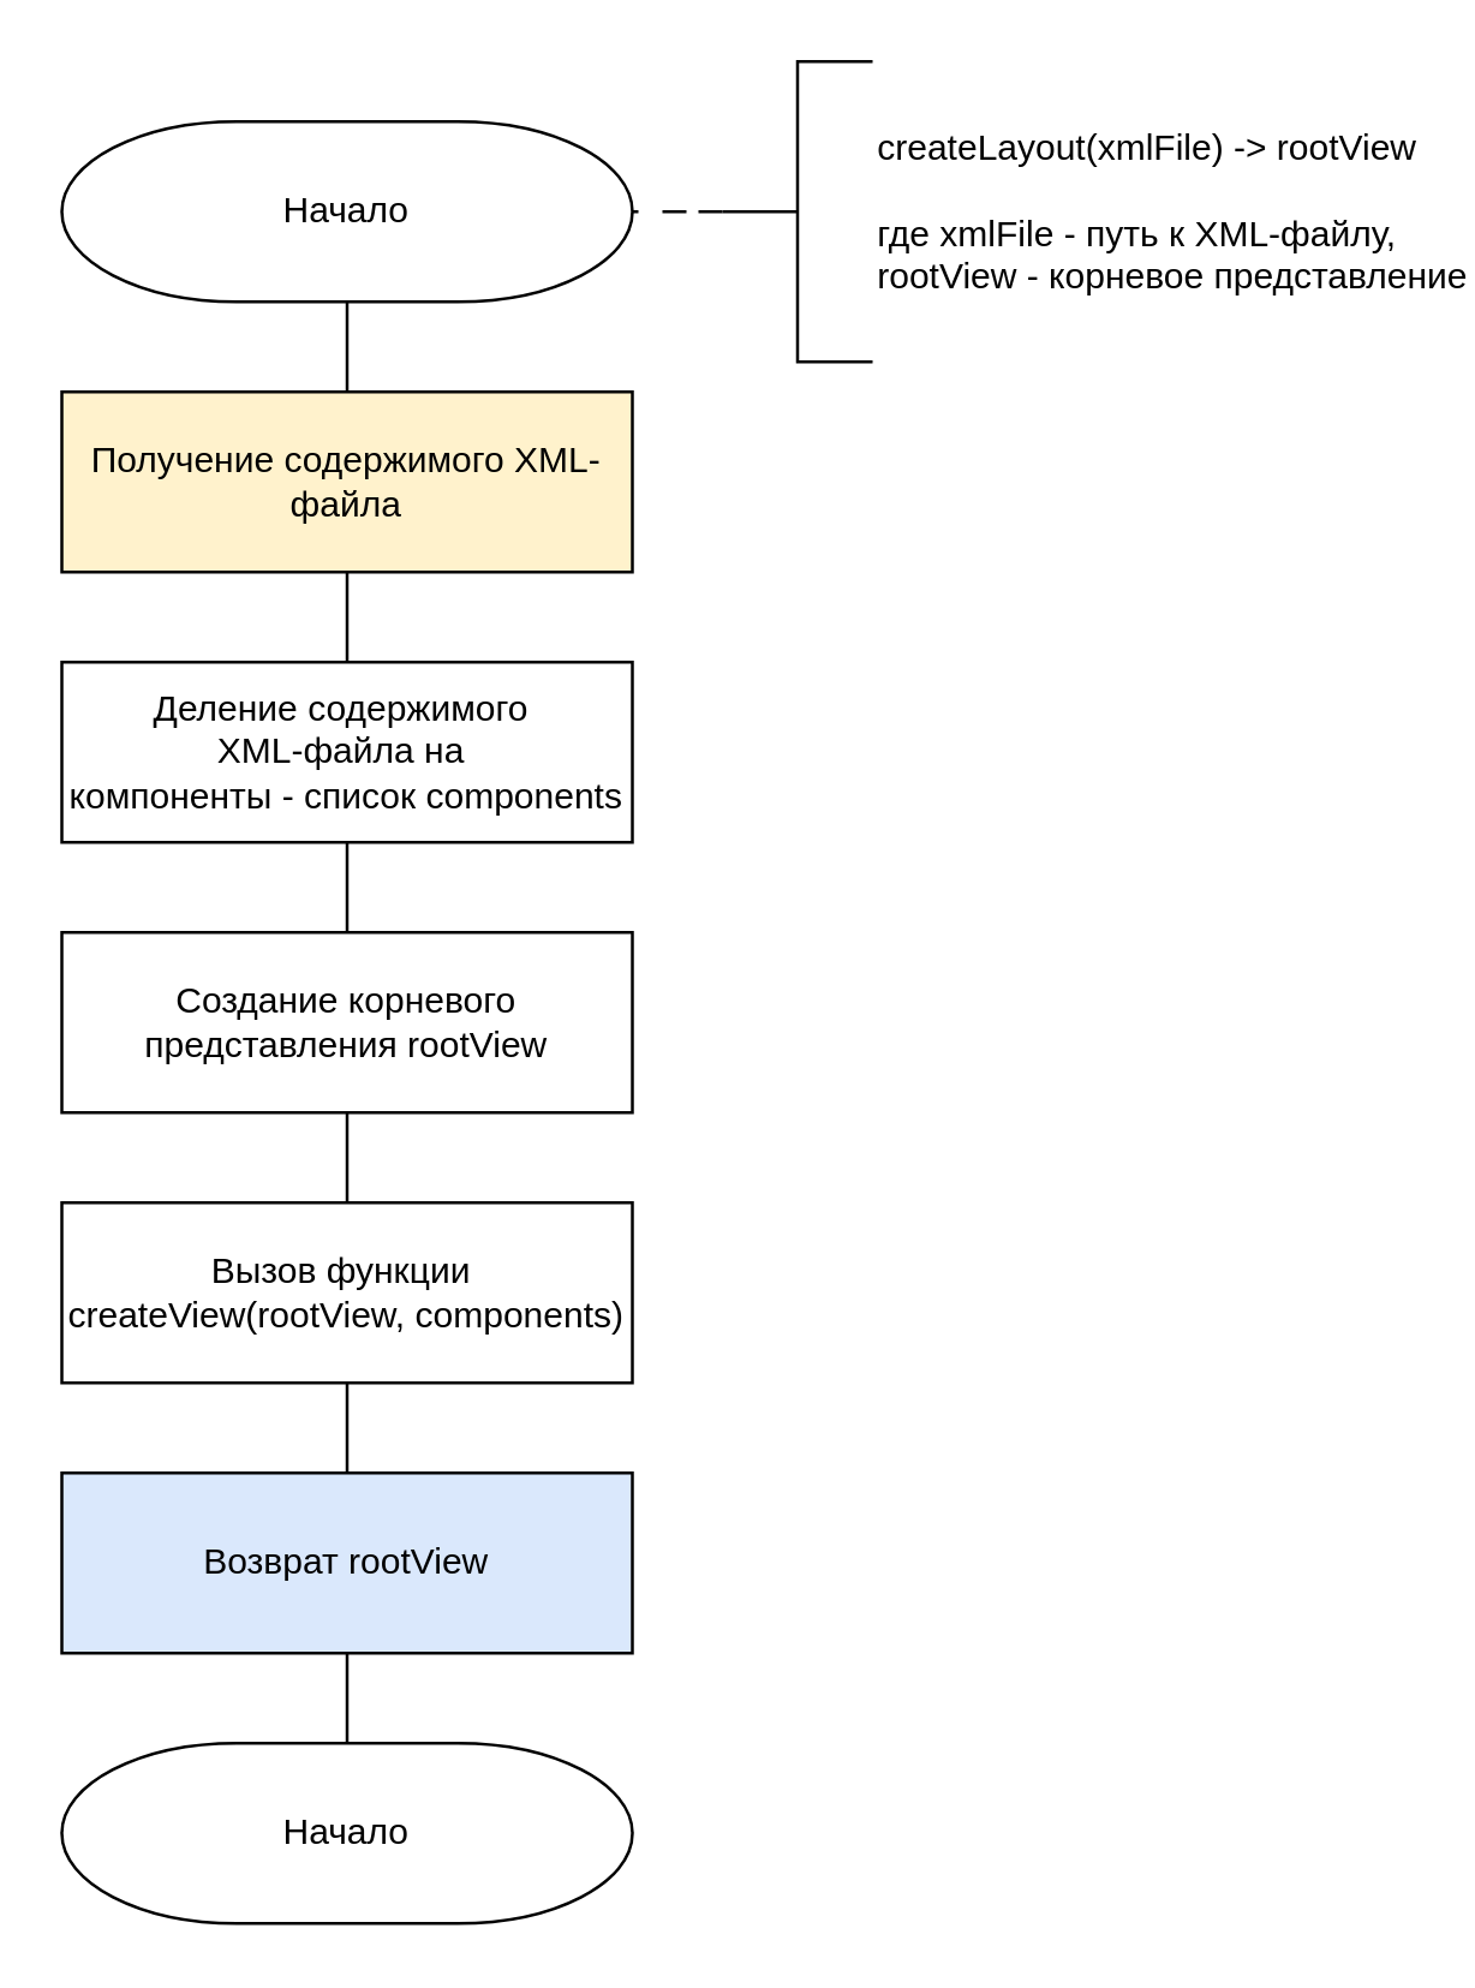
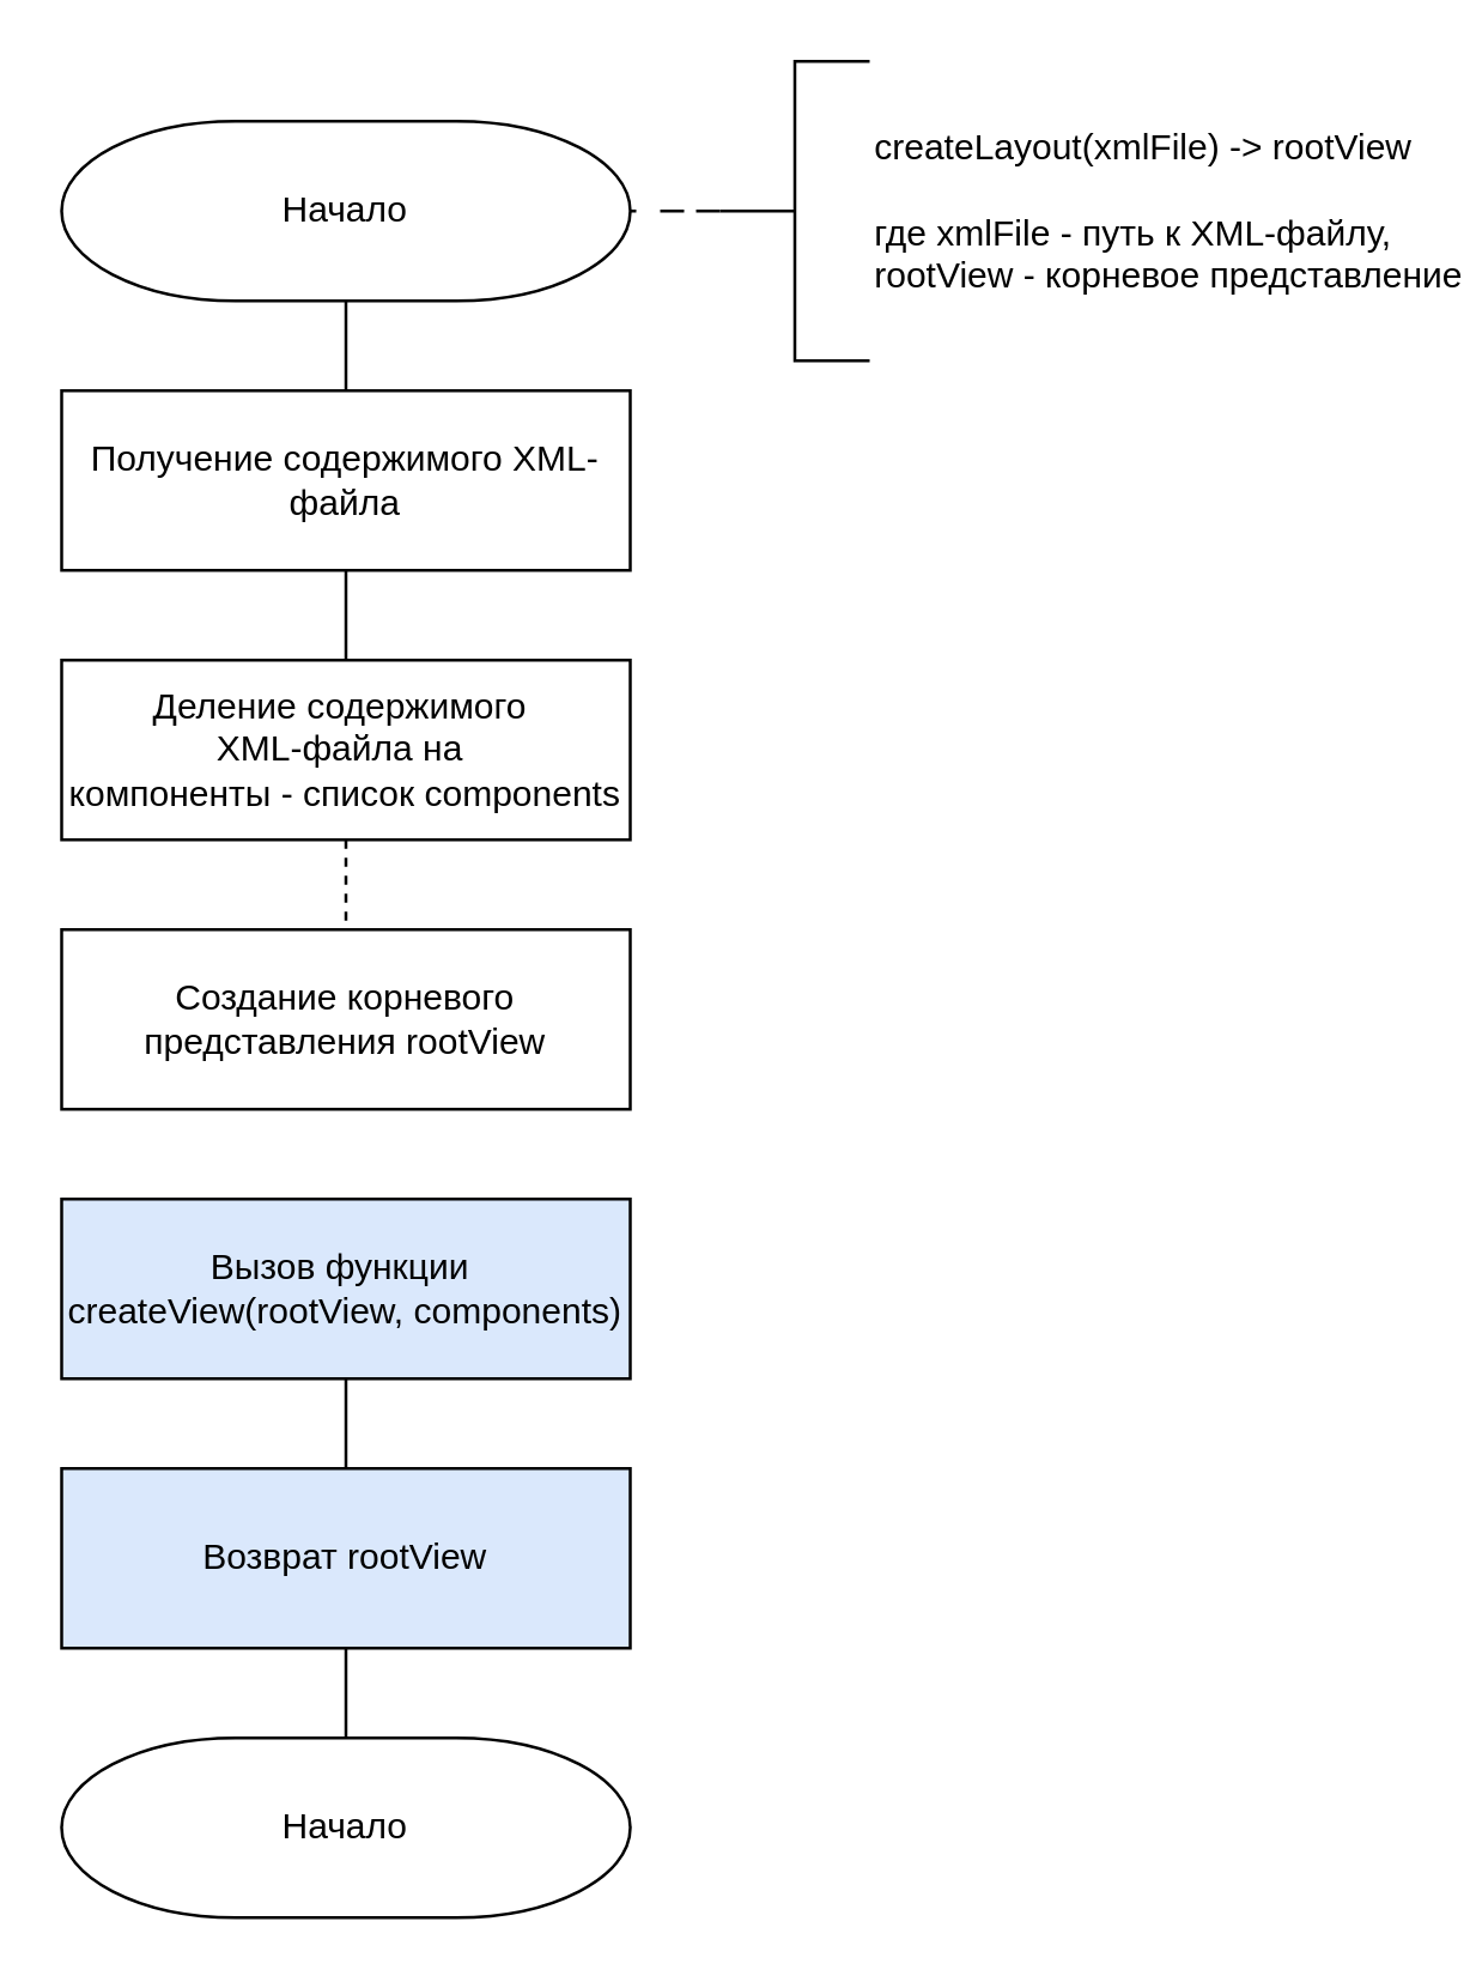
- <mxCell id="5" value="Получение содержимого XML-файла" style="rounded=0;whiteSpace=wrap;html=1;fillColor=#fff2cc;" vertex="1" parent="1"><mxGeometry x="20" y="130" width="190" height="60" as="geometry" /></mxCell>
+ <mxCell id="5" value="Получение содержимого XML-файла" style="rounded=0;whiteSpace=wrap;html=1;" vertex="1" parent="1"><mxGeometry x="20" y="130" width="190" height="60" as="geometry" /></mxCell>
- <mxCell id="8" style="edgeStyle=orthogonalEdgeStyle;rounded=0;orthogonalLoop=1;jettySize=auto;html=1;exitX=0.5;exitY=1;exitDx=0;exitDy=0;entryX=0.5;entryY=0;entryDx=0;entryDy=0;endArrow=none;endFill=0;" edge="1" parent="1" source="9" target="11"><mxGeometry relative="1" as="geometry" /></mxCell>
+ <mxCell id="8" style="edgeStyle=orthogonalEdgeStyle;rounded=0;orthogonalLoop=1;jettySize=auto;html=1;exitX=0.5;exitY=1;exitDx=0;exitDy=0;entryX=0.5;entryY=0;entryDx=0;entryDy=0;endArrow=none;endFill=0;dashed=1;" edge="1" parent="1" source="9" target="11"><mxGeometry relative="1" as="geometry" /></mxCell>
- <mxCell id="10" style="edgeStyle=orthogonalEdgeStyle;orthogonalLoop=1;jettySize=auto;html=1;exitX=0.5;exitY=1;exitDx=0;exitDy=0;entryX=0.5;entryY=0;entryDx=0;entryDy=0;endArrow=none;endFill=0;" edge="1" parent="1" source="11" target="13"><mxGeometry relative="1" as="geometry" /></mxCell>
- <mxCell id="13" value="Вызов функции&amp;nbsp;&lt;div&gt;&lt;span style=&quot;text-align: left; white-space: nowrap;&quot;&gt;createView(&lt;/span&gt;rootView, components)&lt;/div&gt;" style="rounded=0;whiteSpace=wrap;html=1;" vertex="1" parent="1"><mxGeometry x="20" y="400" width="190" height="60" as="geometry" /></mxCell>
+ <mxCell id="13" value="Вызов функции&amp;nbsp;&lt;div&gt;&lt;span style=&quot;text-align: left; white-space: nowrap;&quot;&gt;createView(&lt;/span&gt;rootView, components)&lt;/div&gt;" style="rounded=0;whiteSpace=wrap;html=1;fillColor=#dae8fc;" vertex="1" parent="1"><mxGeometry x="20" y="400" width="190" height="60" as="geometry" /></mxCell>
